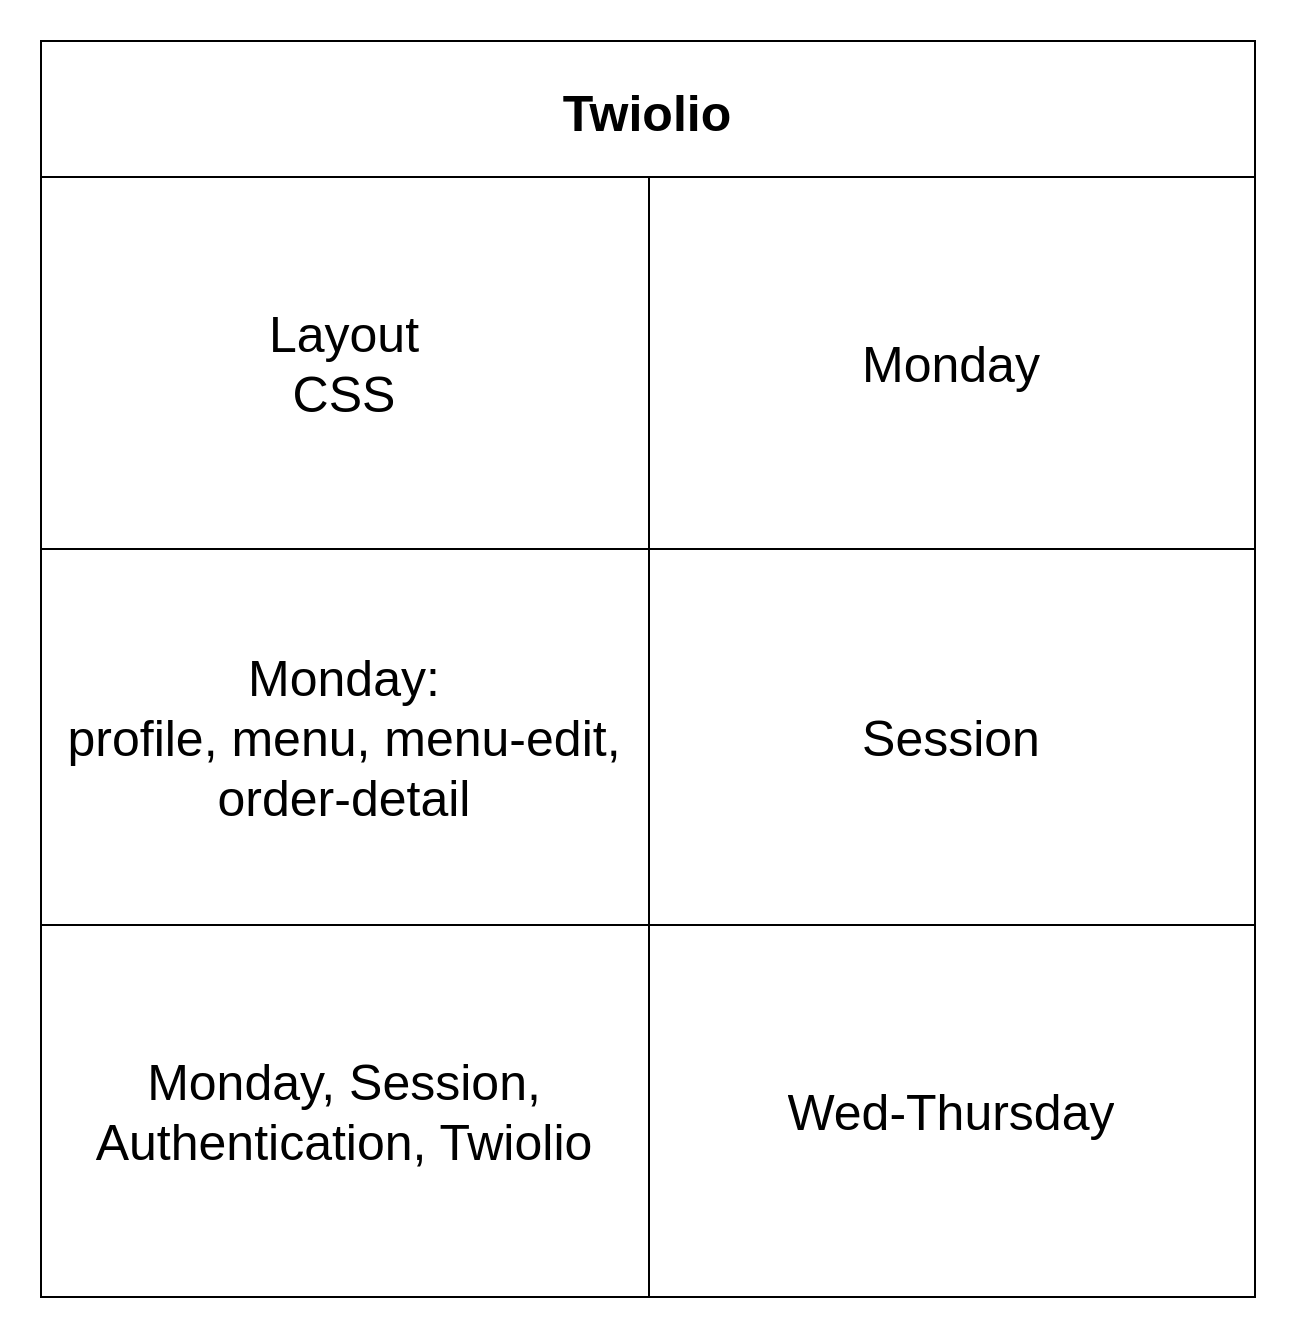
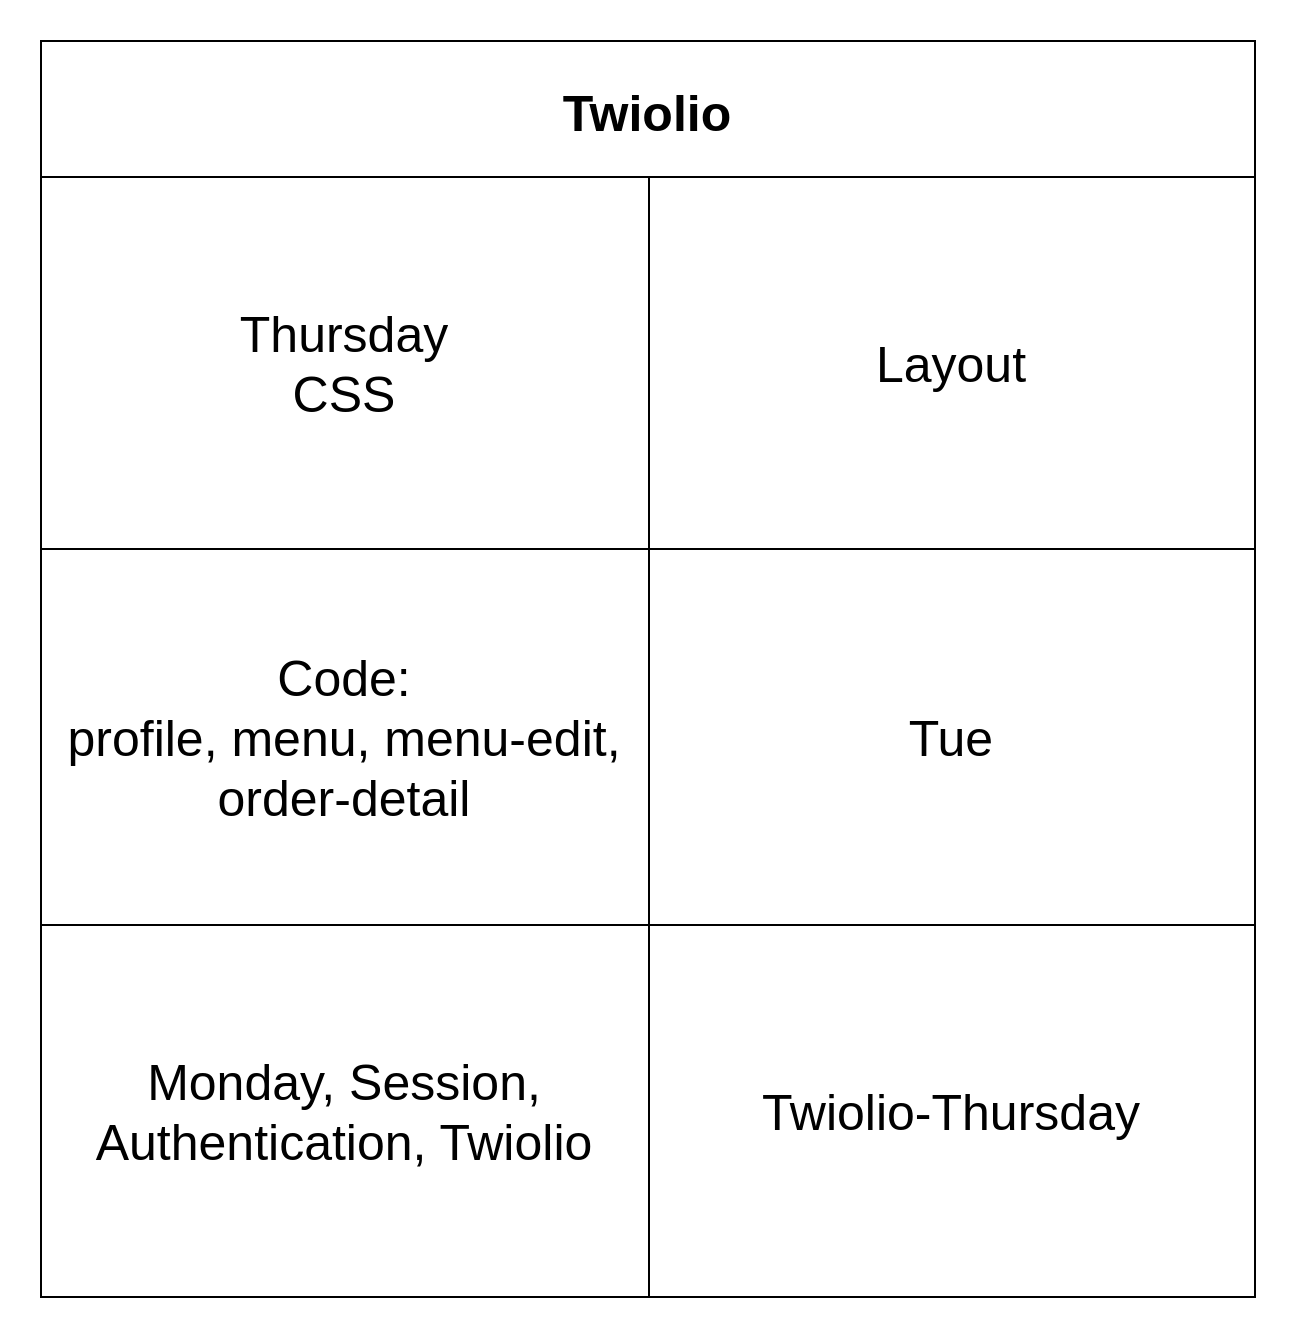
- <mxCell id="4" value="Layout&lt;br&gt;CSS" style="shape=partialRectangle;html=1;whiteSpace=wrap;connectable=0;fillColor=none;top=0;left=0;bottom=0;right=0;overflow=hidden;pointerEvents=1;fontSize=25;" vertex="1" parent="3"><mxGeometry width="304" height="186" as="geometry"><mxRectangle width="304" height="186" as="alternateBounds" /></mxGeometry></mxCell>
+ <mxCell id="4" value="Thursday&lt;br&gt;CSS" style="shape=partialRectangle;html=1;whiteSpace=wrap;connectable=0;fillColor=none;top=0;left=0;bottom=0;right=0;overflow=hidden;pointerEvents=1;fontSize=25;" vertex="1" parent="3"><mxGeometry width="304" height="186" as="geometry"><mxRectangle width="304" height="186" as="alternateBounds" /></mxGeometry></mxCell>
- <mxCell id="5" value="Monday" style="shape=partialRectangle;html=1;whiteSpace=wrap;connectable=0;fillColor=none;top=0;left=0;bottom=0;right=0;overflow=hidden;pointerEvents=1;fontSize=25;" vertex="1" parent="3"><mxGeometry x="304" width="303" height="186" as="geometry"><mxRectangle width="303" height="186" as="alternateBounds" /></mxGeometry></mxCell>
+ <mxCell id="5" value="Layout" style="shape=partialRectangle;html=1;whiteSpace=wrap;connectable=0;fillColor=none;top=0;left=0;bottom=0;right=0;overflow=hidden;pointerEvents=1;fontSize=25;" vertex="1" parent="3"><mxGeometry x="304" width="303" height="186" as="geometry"><mxRectangle width="303" height="186" as="alternateBounds" /></mxGeometry></mxCell>
- <mxCell id="7" value="Monday:&lt;br&gt;profile, menu, menu-edit, order-detail" style="shape=partialRectangle;html=1;whiteSpace=wrap;connectable=0;fillColor=none;top=0;left=0;bottom=0;right=0;overflow=hidden;pointerEvents=1;fontSize=25;" vertex="1" parent="6"><mxGeometry width="304" height="188" as="geometry"><mxRectangle width="304" height="188" as="alternateBounds" /></mxGeometry></mxCell>
+ <mxCell id="7" value="Code:&lt;br&gt;profile, menu, menu-edit, order-detail" style="shape=partialRectangle;html=1;whiteSpace=wrap;connectable=0;fillColor=none;top=0;left=0;bottom=0;right=0;overflow=hidden;pointerEvents=1;fontSize=25;" vertex="1" parent="6"><mxGeometry width="304" height="188" as="geometry"><mxRectangle width="304" height="188" as="alternateBounds" /></mxGeometry></mxCell>
- <mxCell id="8" value="Session" style="shape=partialRectangle;html=1;whiteSpace=wrap;connectable=0;fillColor=none;top=0;left=0;bottom=0;right=0;overflow=hidden;pointerEvents=1;fontSize=25;" vertex="1" parent="6"><mxGeometry x="304" width="303" height="188" as="geometry"><mxRectangle width="303" height="188" as="alternateBounds" /></mxGeometry></mxCell>
+ <mxCell id="8" value="Tue" style="shape=partialRectangle;html=1;whiteSpace=wrap;connectable=0;fillColor=none;top=0;left=0;bottom=0;right=0;overflow=hidden;pointerEvents=1;fontSize=25;" vertex="1" parent="6"><mxGeometry x="304" width="303" height="188" as="geometry"><mxRectangle width="303" height="188" as="alternateBounds" /></mxGeometry></mxCell>
- <mxCell id="11" value="Wed-Thursday" style="shape=partialRectangle;html=1;whiteSpace=wrap;connectable=0;fillColor=none;top=0;left=0;bottom=0;right=0;overflow=hidden;pointerEvents=1;fontSize=25;" vertex="1" parent="9"><mxGeometry x="304" width="303" height="186" as="geometry"><mxRectangle width="303" height="186" as="alternateBounds" /></mxGeometry></mxCell>
+ <mxCell id="11" value="Twiolio-Thursday" style="shape=partialRectangle;html=1;whiteSpace=wrap;connectable=0;fillColor=none;top=0;left=0;bottom=0;right=0;overflow=hidden;pointerEvents=1;fontSize=25;" vertex="1" parent="9"><mxGeometry x="304" width="303" height="186" as="geometry"><mxRectangle width="303" height="186" as="alternateBounds" /></mxGeometry></mxCell>
